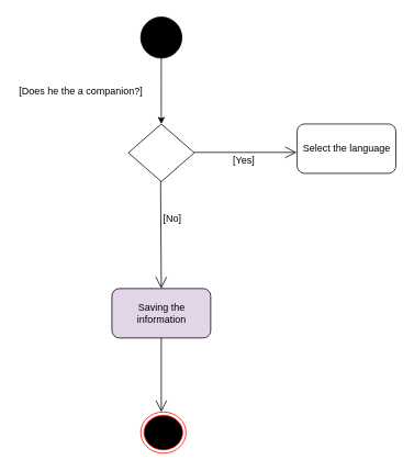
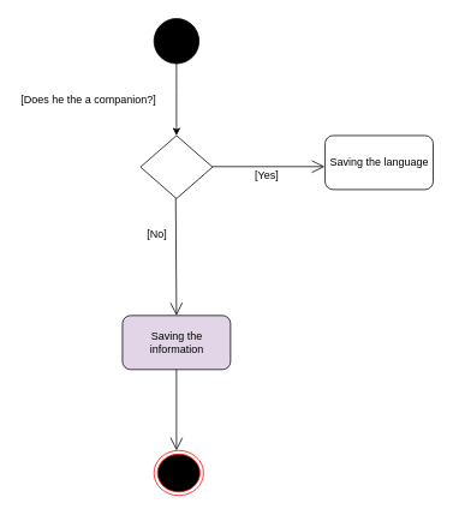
- <mxCell id="9" value="Select the language" style="rounded=1;whiteSpace=wrap;html=1;" vertex="1" parent="1"><mxGeometry x="360.5" y="150" width="120" height="60" as="geometry" /></mxCell>
+ <mxCell id="9" value="Saving the language" style="rounded=1;whiteSpace=wrap;html=1;" vertex="1" parent="1"><mxGeometry x="360.5" y="150" width="120" height="60" as="geometry" /></mxCell>
- <mxCell id="10" value="[No]" style="text;html=1;resizable=0;points=[];autosize=1;align=left;verticalAlign=top;spacingTop=-4;" vertex="1" parent="1"><mxGeometry x="195.5" y="255" width="40" height="20" as="geometry" /></mxCell>
+ <mxCell id="10" value="[No]" style="text;html=1;resizable=0;points=[];autosize=1;align=left;verticalAlign=top;spacingTop=-4;" vertex="1" parent="1"><mxGeometry x="160.5" y="250" width="40" height="20" as="geometry" /></mxCell>
